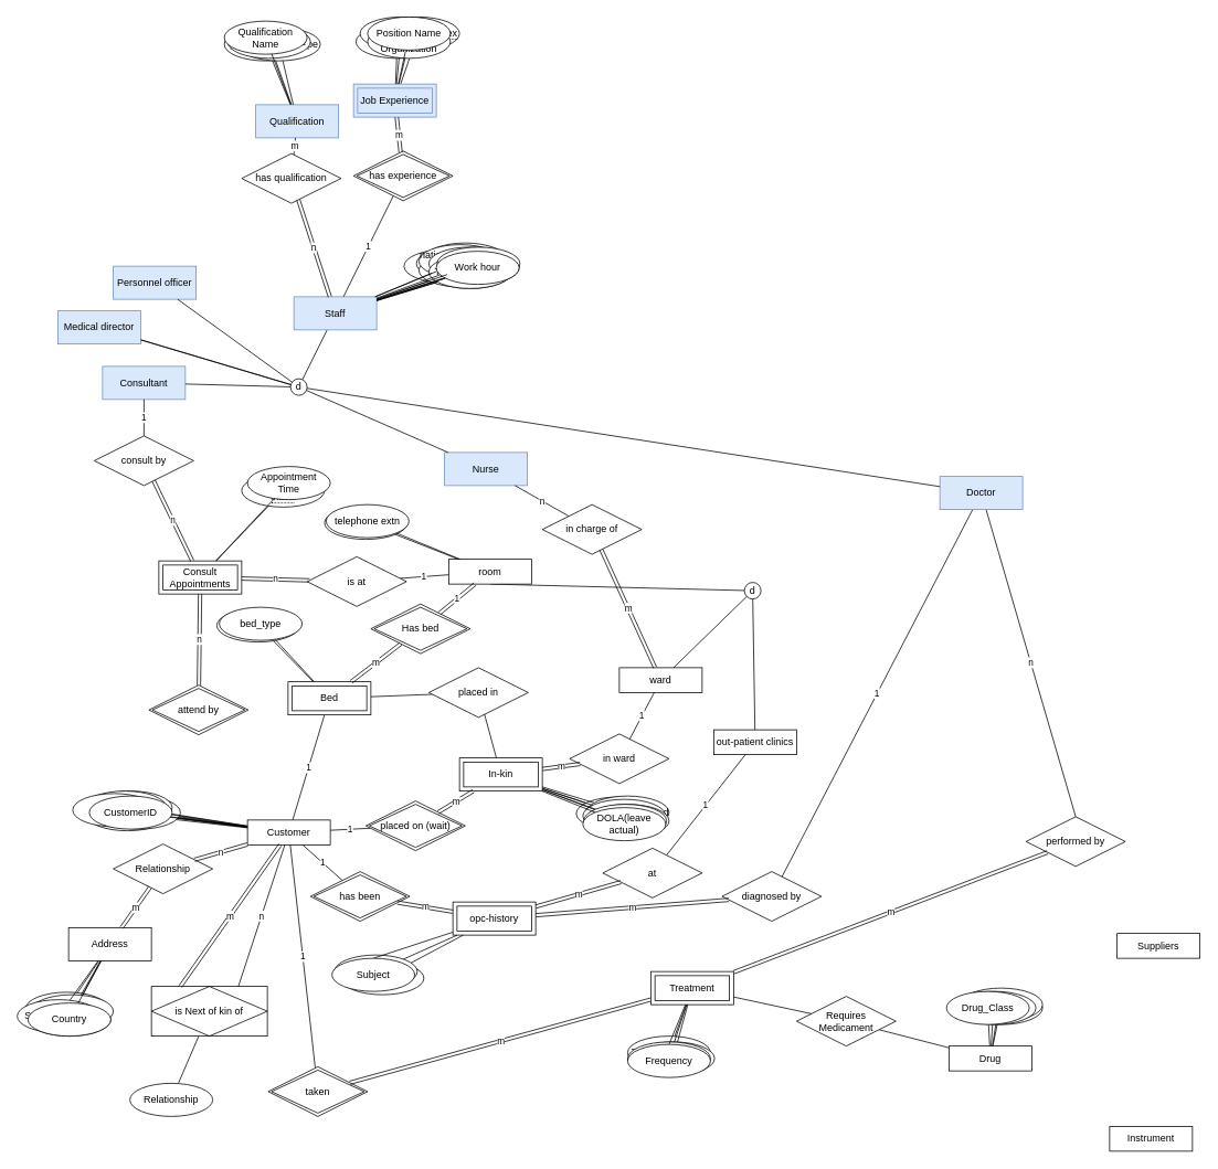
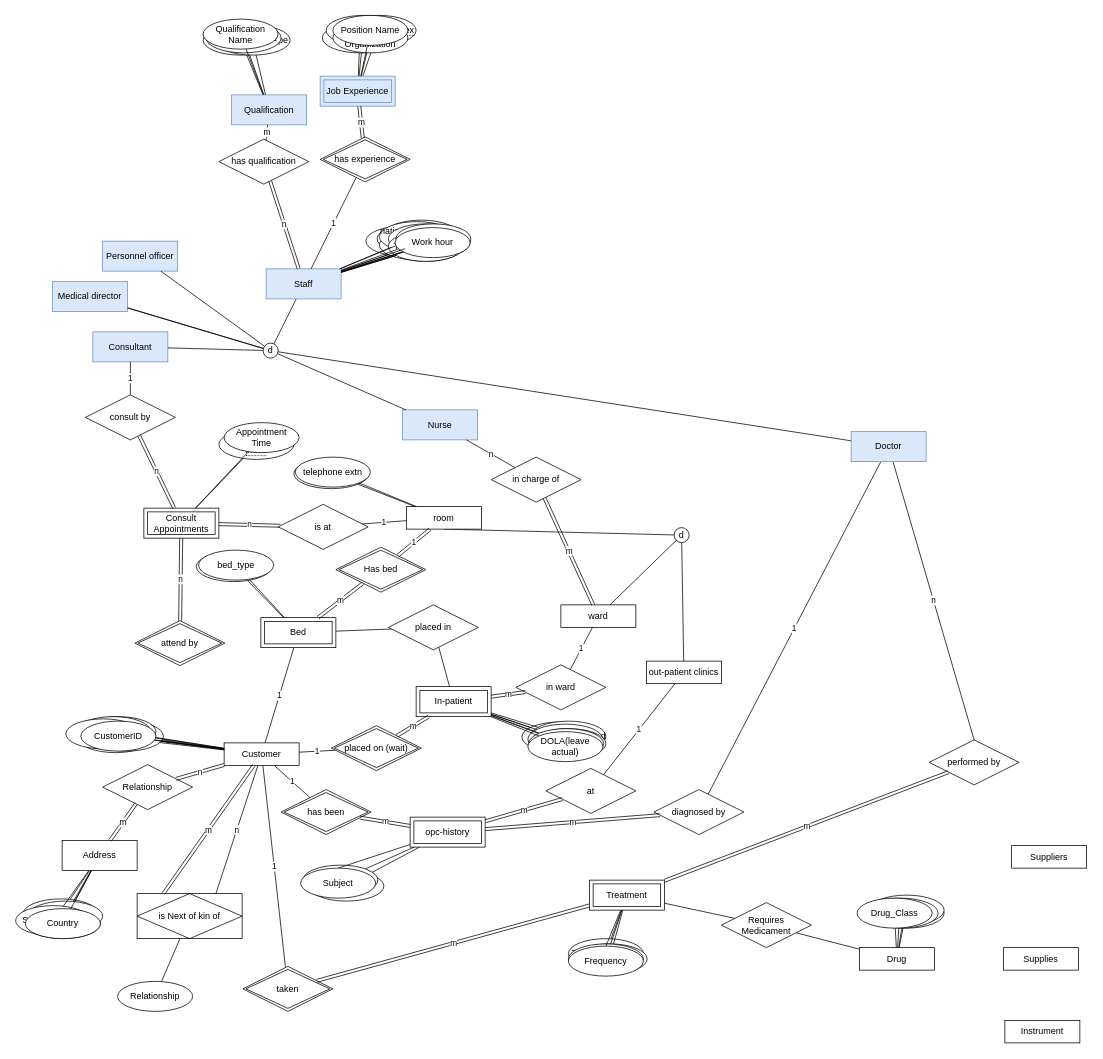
- <mxCell id="150" value="In-kin" style="shape=ext;margin=3;double=1;whiteSpace=wrap;html=1;align=center;" parent="1" vertex="1"><mxGeometry x="554" y="915" width="100" height="40" as="geometry" /></mxCell>
+ <mxCell id="150" value="In-patient" style="shape=ext;margin=3;double=1;whiteSpace=wrap;html=1;align=center;" parent="1" vertex="1"><mxGeometry x="554" y="915" width="100" height="40" as="geometry" /></mxCell>
+ <mxCell id="62" value="Supplies" style="whiteSpace=wrap;html=1;align=center;" parent="1" vertex="1"><mxGeometry x="1337" y="1263" width="100" height="30" as="geometry" /></mxCell>
